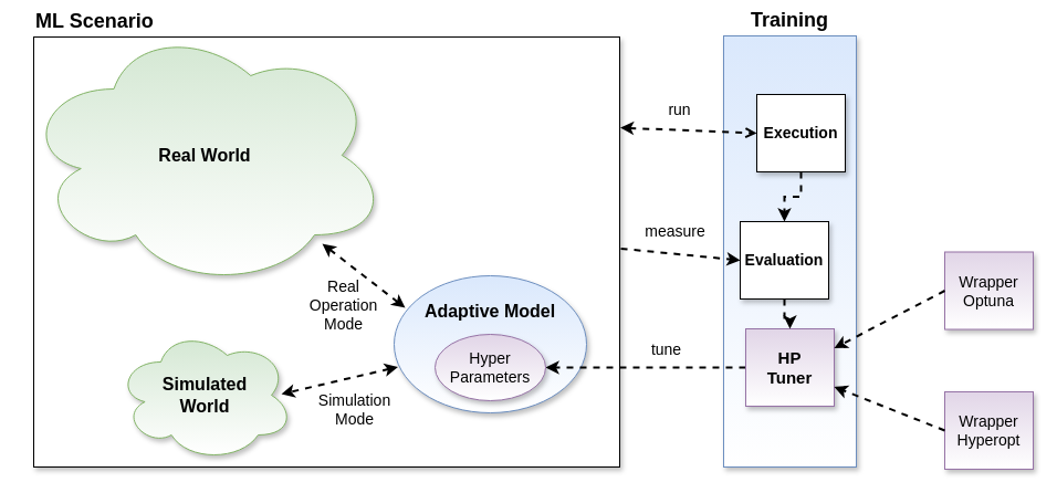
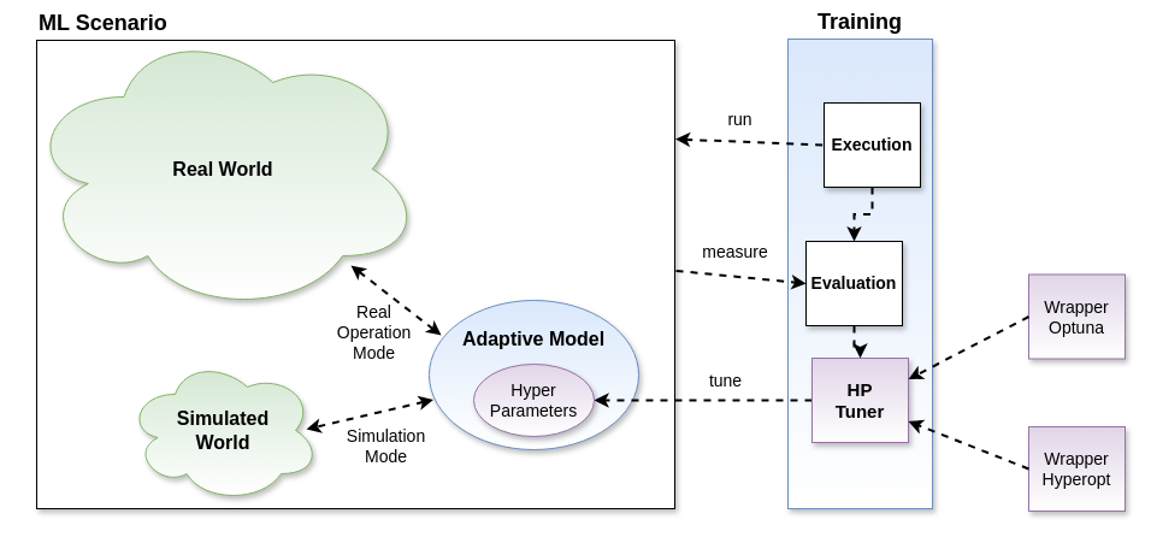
- <mxCell id="18" value="run" style="endArrow=open;html=1;rounded=0;dashed=1;strokeWidth=2;fontSize=14;entryX=0;entryY=0.5;entryDx=0;entryDy=0;endFill=0;startArrow=classic;startFill=1;fontStyle=0;exitX=1.001;exitY=0.211;exitDx=0;exitDy=0;exitPerimeter=0;labelBackgroundColor=none;" parent="1" source="2" target="17" edge="1"><mxGeometry x="-0.14" y="18" width="50" height="50" relative="1" as="geometry"><mxPoint x="560" y="124" as="sourcePoint" /><mxPoint x="660" y="124.48" as="targetPoint" /><mxPoint as="offset" /></mxGeometry></mxCell>
+ <mxCell id="18" value="run" style="endArrow=none;html=1;rounded=0;dashed=1;strokeWidth=2;fontSize=14;entryX=0;entryY=0.5;entryDx=0;entryDy=0;endFill=0;startArrow=classic;startFill=1;fontStyle=0;exitX=1.001;exitY=0.211;exitDx=0;exitDy=0;exitPerimeter=0;labelBackgroundColor=none;" parent="1" source="2" target="17" edge="1"><mxGeometry x="-0.14" y="18" width="50" height="50" relative="1" as="geometry"><mxPoint x="560" y="124" as="sourcePoint" /><mxPoint x="660" y="124.48" as="targetPoint" /><mxPoint as="offset" /></mxGeometry></mxCell>
